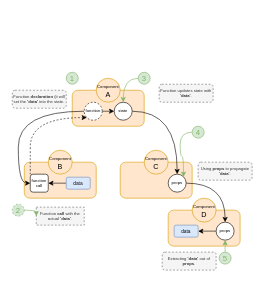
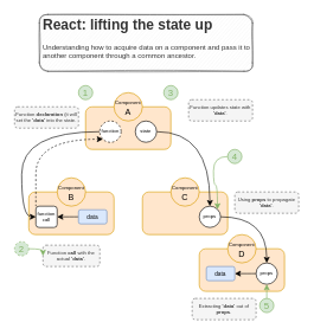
+ <mxCell id="38" value="&lt;h1&gt;React: lifting the state up&lt;/h1&gt;&lt;p&gt;Understanding how to acquire data on a component and pass it to another component through a common ancestor.&lt;/p&gt;" style="text;html=1;spacing=5;spacingTop=-20;whiteSpace=wrap;overflow=hidden;rounded=1;fontSize=10;align=left;fillColor=#f5f5f5;strokeColor=#666666;fontColor=#333333;glass=0;sketch=1;shadow=0;" vertex="1" parent="1"><mxGeometry x="55" y="20" width="300" height="80" as="geometry" /></mxCell>
- <mxCell id="32" style="edgeStyle=orthogonalEdgeStyle;curved=1;rounded=0;orthogonalLoop=1;jettySize=auto;html=1;exitX=0;exitY=0.5;exitDx=0;exitDy=0;entryX=0.5;entryY=0;entryDx=0;entryDy=0;fontSize=13;fontColor=#82B366;startArrow=none;startFill=0;strokeColor=#82B366;" edge="1" parent="1" source="33" target="22"><mxGeometry relative="1" as="geometry" /></mxCell>
- <mxCell id="19" style="edgeStyle=orthogonalEdgeStyle;curved=1;rounded=0;orthogonalLoop=1;jettySize=auto;html=1;exitX=1;exitY=0.5;exitDx=0;exitDy=0;entryX=0;entryY=0.5;entryDx=0;entryDy=0;fontSize=8;startArrow=none;startFill=0;" edge="1" parent="1" source="20" target="22"><mxGeometry relative="1" as="geometry" /></mxCell>
- <mxCell id="11" value="&lt;span style=&quot;font-size: 7px&quot;&gt;Function &lt;b&gt;call&lt;/b&gt;&amp;nbsp;with the actual &lt;b&gt;'data'&lt;/b&gt;.&lt;/span&gt;" style="whiteSpace=wrap;html=1;fontSize=7;dashed=1;fillColor=#f5f5f5;strokeColor=#666666;fontColor=#333333;rounded=0;" vertex="1" parent="1"><mxGeometry x="60" y="345" width="80" height="30" as="geometry" /></mxCell>
+ <mxCell id="11" value="&lt;span style=&quot;font-size: 7px&quot;&gt;Function &lt;b&gt;call&lt;/b&gt;&amp;nbsp;with the actual &lt;b&gt;'data'&lt;/b&gt;.&lt;/span&gt;" style="rounded=1;whiteSpace=wrap;html=1;fontSize=7;dashed=1;fillColor=#f5f5f5;strokeColor=#666666;fontColor=#333333;" vertex="1" parent="1"><mxGeometry x="60" y="345" width="80" height="30" as="geometry" /></mxCell>
